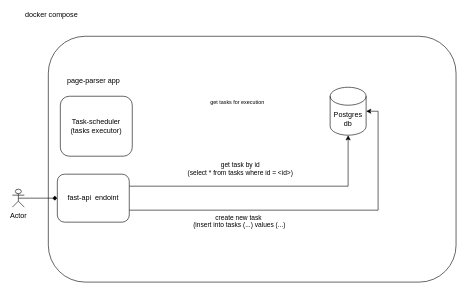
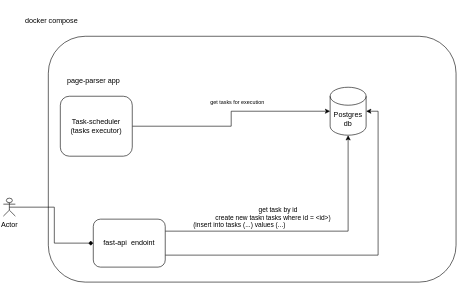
- <mxCell id="14" value="docker compose" style="text;html=1;align=center;verticalAlign=middle;resizable=0;points=[];autosize=1;strokeColor=none;fillColor=none;" vertex="1" parent="1"><mxGeometry x="30" y="10" width="110" height="30" as="geometry" /></mxCell>
+ <mxCell id="14" value="docker compose" style="text;html=1;align=center;verticalAlign=middle;resizable=0;points=[];autosize=1;strokeColor=none;fillColor=none;" vertex="1" parent="1"><mxGeometry x="30" y="20" width="110" height="30" as="geometry" /></mxCell>
+ <mxCell id="6" style="edgeStyle=orthogonalEdgeStyle;rounded=0;orthogonalLoop=1;jettySize=auto;html=1;entryX=0;entryY=0.5;entryDx=0;entryDy=0;entryPerimeter=0;" edge="1" parent="1" source="7" target="9"><mxGeometry relative="1" as="geometry"><mxPoint x="470" y="110" as="targetPoint" /></mxGeometry></mxCell>
- <mxCell id="16" value="Actor" style="shape=umlActor;verticalLabelPosition=bottom;verticalAlign=top;html=1;outlineConnect=0;" vertex="1" parent="1"><mxGeometry x="20" y="315" width="20" height="30" as="geometry" /></mxCell>
+ <mxCell id="16" value="Actor" style="shape=umlActor;verticalLabelPosition=bottom;verticalAlign=top;html=1;outlineConnect=0;" vertex="1" parent="1"><mxGeometry x="5" y="330" width="20" height="30" as="geometry" /></mxCell>
- <mxCell id="5" value="fast-api&amp;nbsp; endoint" style="rounded=1;whiteSpace=wrap;html=1;" vertex="1" parent="1"><mxGeometry x="95" y="290" width="120" height="80" as="geometry" /></mxCell>
+ <mxCell id="5" value="fast-api&amp;nbsp; endoint" style="rounded=1;whiteSpace=wrap;html=1;" vertex="1" parent="1"><mxGeometry x="155" y="365" width="120" height="80" as="geometry" /></mxCell>
